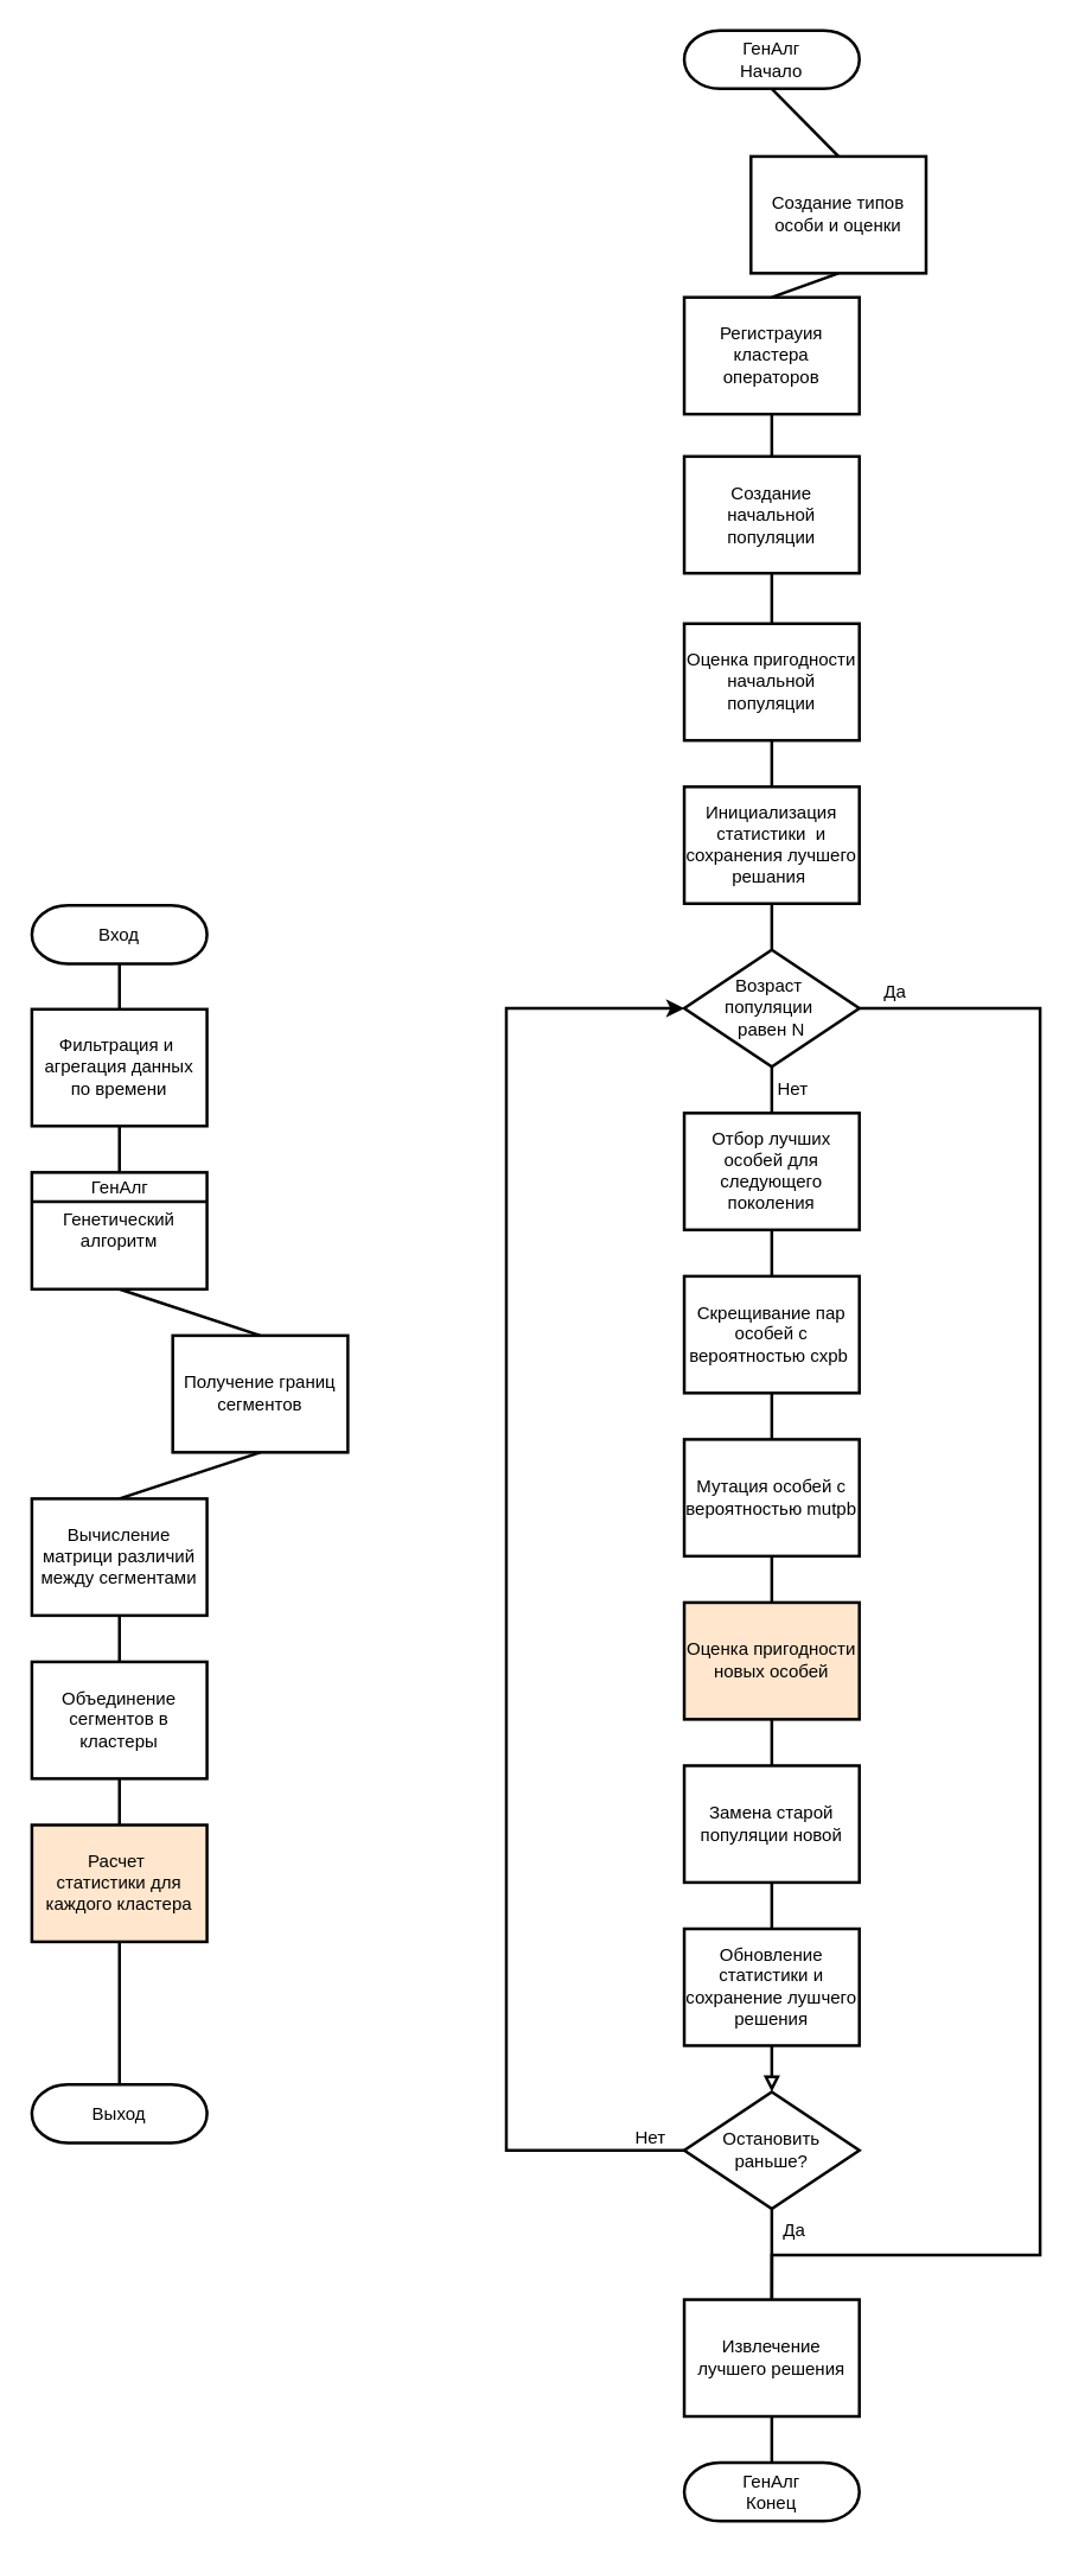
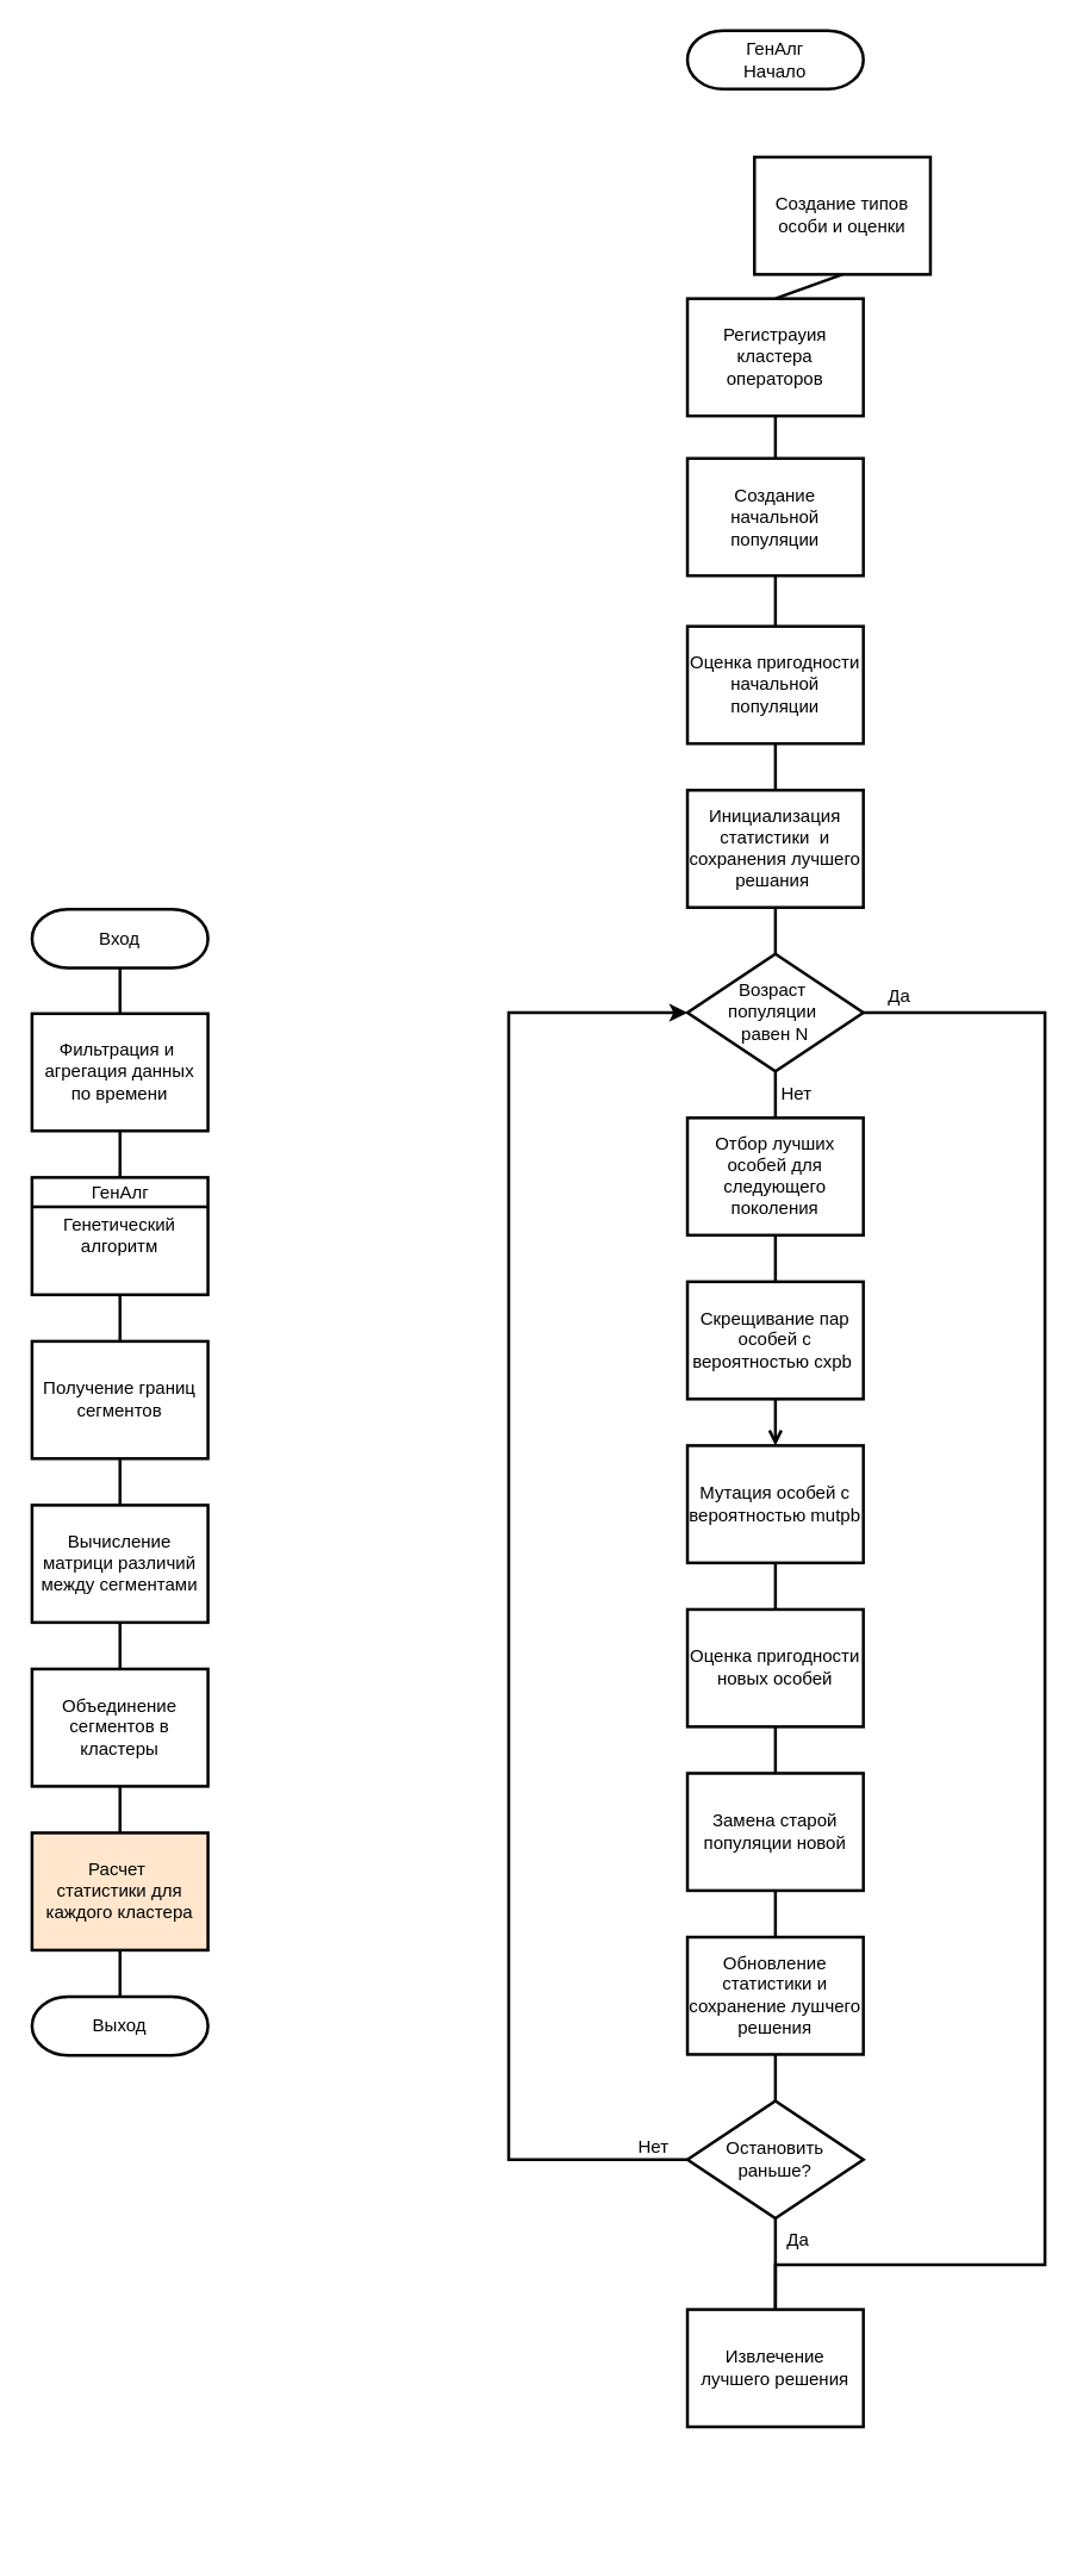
- <mxCell id="19" style="edgeStyle=none;html=1;exitX=0.5;exitY=1;exitDx=0;exitDy=0;exitPerimeter=0;entryX=0.5;entryY=0;entryDx=0;entryDy=0;endArrow=none;endFill=0;strokeWidth=2;" parent="1" source="20" target="23" edge="1"><mxGeometry relative="1" as="geometry" /></mxCell>
- <mxCell id="8" value="Получение границ сегментов" style="rounded=0;whiteSpace=wrap;html=1;aspect=fixed;strokeWidth=2;" parent="1" vertex="1"><mxGeometry x="116" y="900" width="118.11" height="78.74" as="geometry" /></mxCell>
+ <mxCell id="8" value="Получение границ сегментов" style="rounded=0;whiteSpace=wrap;html=1;aspect=fixed;strokeWidth=2;" parent="1" vertex="1"><mxGeometry x="21" y="900" width="118.11" height="78.74" as="geometry" /></mxCell>
- <mxCell id="35" style="edgeStyle=none;html=1;exitX=0.5;exitY=1;exitDx=0;exitDy=0;entryX=0.5;entryY=0;entryDx=0;entryDy=0;endArrow=none;endFill=0;strokeWidth=2;" parent="1" source="36" target="38" edge="1"><mxGeometry relative="1" as="geometry" /></mxCell>
+ <mxCell id="35" style="edgeStyle=none;html=1;exitX=0.5;exitY=1;exitDx=0;exitDy=0;entryX=0.5;entryY=0;entryDx=0;entryDy=0;endArrow=open;endFill=0;strokeWidth=2;" parent="1" source="36" target="38" edge="1"><mxGeometry relative="1" as="geometry" /></mxCell>
- <mxCell id="40" value="Оценка пригодности новых особей" style="rounded=0;whiteSpace=wrap;html=1;aspect=fixed;strokeWidth=2;fillColor=#ffe6cc;" parent="1" vertex="1"><mxGeometry x="461" y="1080" width="118.11" height="78.74" as="geometry" /></mxCell>
+ <mxCell id="40" value="Оценка пригодности новых особей" style="rounded=0;whiteSpace=wrap;html=1;aspect=fixed;strokeWidth=2;" parent="1" vertex="1"><mxGeometry x="461" y="1080" width="118.11" height="78.74" as="geometry" /></mxCell>
- <mxCell id="45" style="edgeStyle=none;html=1;exitX=0.5;exitY=1;exitDx=0;exitDy=0;entryX=0.5;entryY=0;entryDx=0;entryDy=0;endArrow=block;endFill=0;strokeWidth=2;" parent="1" source="46" target="49" edge="1"><mxGeometry relative="1" as="geometry" /></mxCell>
+ <mxCell id="45" style="edgeStyle=none;html=1;exitX=0.5;exitY=1;exitDx=0;exitDy=0;entryX=0.5;entryY=0;entryDx=0;entryDy=0;endArrow=none;endFill=0;strokeWidth=2;" parent="1" source="46" target="49" edge="1"><mxGeometry relative="1" as="geometry" /></mxCell>
- <mxCell id="14" value="Выход" style="strokeWidth=2;html=1;shape=stencil(xVXBboMwDP0ajkxAtK49Tqw79rJJO7vUpVFDgpysdH+/0IBaoDCayyQO+Bne83NsJWCpPkCJQRJJKDBgb0GSfCIVXIJRZAObOTh4EbmwcuFq6ULQJWbGYScgDluBLqMNqSNWfGcaBi4PSNzUWbYOolf7Tf2wNFNSWhKupO5kbvKWDLi0/0ZnRxY9PTuZnyZ2UWkVCjRIHfRqbuOAIHn3VornKX14KHUdtbp/KX09rhT7Ka19uhf3xeKZHdx4GLsjt1zNPDAvuZb9cXdezRzIzXY3IsdSi4wtIEu3kB1zUt9yd7fIEurlHiTadKFOeK2+P99T/lsGweUNw8vycQagzL5QrwZqKFgTn0M4cx2SMlC3ocMvgHIMLU+4F5B3UrpCLG/g5uzvl7vwcNzr2TyKf7Tsc8aZUBonNsHigzm7oCPDydK9IpyY2j0Xwt1OYwsxILig7q68AL8=);whiteSpace=wrap;aspect=fixed;" parent="1" vertex="1"><mxGeometry x="21" y="1405" width="118.11" height="39.37" as="geometry" /></mxCell>
+ <mxCell id="14" value="Выход" style="strokeWidth=2;html=1;shape=stencil(xVXBboMwDP0ajkxAtK49Tqw79rJJO7vUpVFDgpysdH+/0IBaoDCayyQO+Bne83NsJWCpPkCJQRJJKDBgb0GSfCIVXIJRZAObOTh4EbmwcuFq6ULQJWbGYScgDluBLqMNqSNWfGcaBi4PSNzUWbYOolf7Tf2wNFNSWhKupO5kbvKWDLi0/0ZnRxY9PTuZnyZ2UWkVCjRIHfRqbuOAIHn3VornKX14KHUdtbp/KX09rhT7Ka19uhf3xeKZHdx4GLsjt1zNPDAvuZb9cXdezRzIzXY3IsdSi4wtIEu3kB1zUt9yd7fIEurlHiTadKFOeK2+P99T/lsGweUNw8vycQagzL5QrwZqKFgTn0M4cx2SMlC3ocMvgHIMLU+4F5B3UrpCLG/g5uzvl7vwcNzr2TyKf7Tsc8aZUBonNsHigzm7oCPDydK9IpyY2j0Xwt1OYwsxILig7q68AL8=);whiteSpace=wrap;aspect=fixed;" parent="1" vertex="1"><mxGeometry x="21" y="1340" width="118.11" height="39.37" as="geometry" /></mxCell>
- <mxCell id="51" style="edgeStyle=none;html=1;exitX=0.5;exitY=1;exitDx=0;exitDy=0;entryX=0.5;entryY=0;entryDx=0;entryDy=0;entryPerimeter=0;endArrow=none;endFill=0;strokeWidth=2;" parent="1" source="50" target="21" edge="1"><mxGeometry relative="1" as="geometry" /></mxCell>
- <mxCell id="21" value="ГенАлг&lt;div&gt;Конец&lt;/div&gt;" style="strokeWidth=2;html=1;shape=stencil(xVXBboMwDP0ajkxAtK49Tqw79rJJO7vUpVFDgpysdH+/0IBaoDCayyQO+Bne83NsJWCpPkCJQRJJKDBgb0GSfCIVXIJRZAObOTh4EbmwcuFq6ULQJWbGYScgDluBLqMNqSNWfGcaBi4PSNzUWbYOolf7Tf2wNFNSWhKupO5kbvKWDLi0/0ZnRxY9PTuZnyZ2UWkVCjRIHfRqbuOAIHn3VornKX14KHUdtbp/KX09rhT7Ka19uhf3xeKZHdx4GLsjt1zNPDAvuZb9cXdezRzIzXY3IsdSi4wtIEu3kB1zUt9yd7fIEurlHiTadKFOeK2+P99T/lsGweUNw8vycQagzL5QrwZqKFgTn0M4cx2SMlC3ocMvgHIMLU+4F5B3UrpCLG/g5uzvl7vwcNzr2TyKf7Tsc8aZUBonNsHigzm7oCPDydK9IpyY2j0Xwt1OYwsxILig7q68AL8=);whiteSpace=wrap;aspect=fixed;" parent="1" vertex="1"><mxGeometry x="461" y="1660" width="118.11" height="39.37" as="geometry" /></mxCell>
